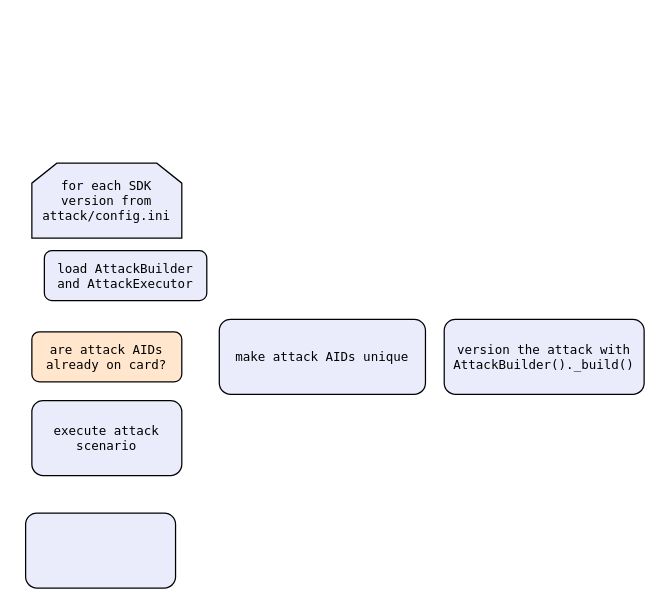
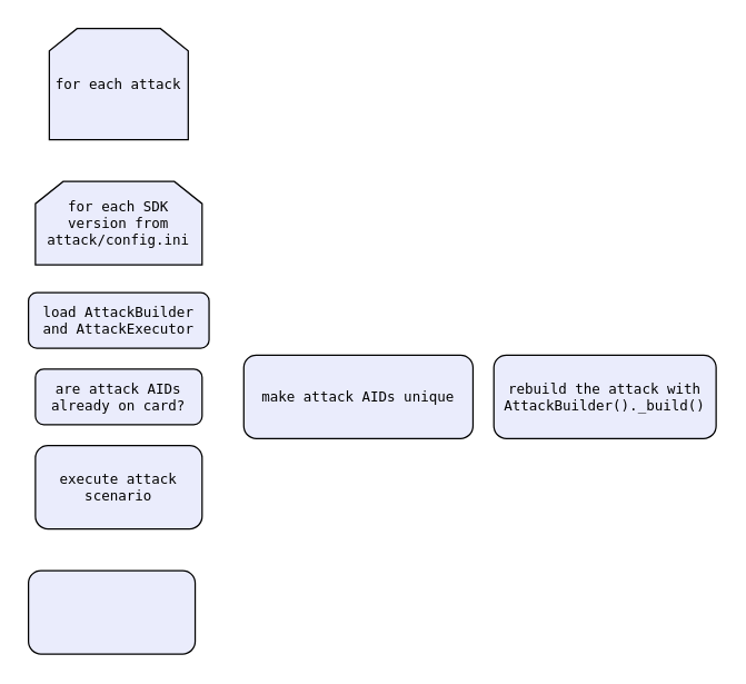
+ <mxCell id="7" value="for each attack" style="shape=loopLimit;whiteSpace=wrap;html=1;shadow=0;strokeWidth=1;fillColor=#EAECFC;fontFamily=monospace;fontSize=10;align=center;" vertex="1" parent="1"><mxGeometry x="35" y="20" width="100" height="80" as="geometry" /></mxCell>
- <mxCell id="2" value="&lt;div&gt;load AttackBuilder&lt;/div&gt;&lt;div&gt;and AttackExecutor&lt;br&gt;&lt;/div&gt;" style="rounded=1;whiteSpace=wrap;html=1;shadow=0;strokeWidth=1;fillColor=#EAECFC;fontFamily=monospace;fontSize=10;align=center;" vertex="1" parent="1"><mxGeometry x="35" y="200" width="130" height="40" as="geometry" /></mxCell>
+ <mxCell id="2" value="&lt;div&gt;load AttackBuilder&lt;/div&gt;&lt;div&gt;and AttackExecutor&lt;br&gt;&lt;/div&gt;" style="rounded=1;whiteSpace=wrap;html=1;shadow=0;strokeWidth=1;fillColor=#EAECFC;fontFamily=monospace;fontSize=10;align=center;" vertex="1" parent="1"><mxGeometry x="20" y="210" width="130" height="40" as="geometry" /></mxCell>
- <mxCell id="3" value="are attack AIDs already on card?" style="rounded=1;whiteSpace=wrap;html=1;shadow=0;strokeWidth=1;fillColor=#ffe6cc;fontFamily=monospace;fontSize=10;align=center;" vertex="1" parent="1"><mxGeometry x="25" y="265" width="120" height="40" as="geometry" /></mxCell>
+ <mxCell id="3" value="are attack AIDs already on card?" style="rounded=1;whiteSpace=wrap;html=1;shadow=0;strokeWidth=1;fillColor=#EAECFC;fontFamily=monospace;fontSize=10;align=center;" vertex="1" parent="1"><mxGeometry x="25" y="265" width="120" height="40" as="geometry" /></mxCell>
- <mxCell id="6" value="&lt;div&gt;version the attack with AttackBuilder()._build()&lt;br&gt;&lt;/div&gt;" style="rounded=1;whiteSpace=wrap;html=1;shadow=0;strokeWidth=1;fillColor=#EAECFC;fontFamily=monospace;fontSize=10;align=center;" vertex="1" parent="1"><mxGeometry x="355" y="255" width="160" height="60" as="geometry" /></mxCell>
+ <mxCell id="6" value="&lt;div&gt;rebuild the attack with AttackBuilder()._build()&lt;br&gt;&lt;/div&gt;" style="rounded=1;whiteSpace=wrap;html=1;shadow=0;strokeWidth=1;fillColor=#EAECFC;fontFamily=monospace;fontSize=10;align=center;" vertex="1" parent="1"><mxGeometry x="355" y="255" width="160" height="60" as="geometry" /></mxCell>
